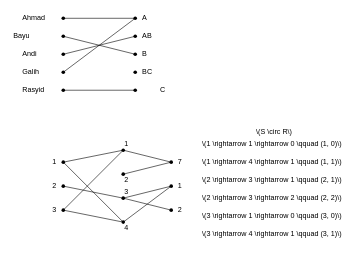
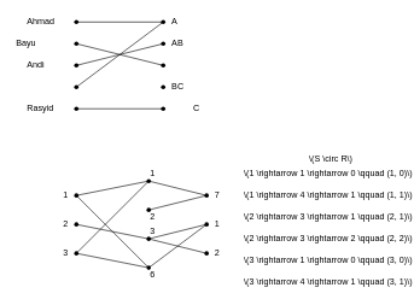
- <mxCell id="19" value="B" style="text;html=1;align=left;verticalAlign=middle;whiteSpace=wrap;rounded=0;" vertex="1" parent="1"><mxGeometry x="235" y="80" width="20" height="20" as="geometry" /></mxCell>
- <mxCell id="10" value="Galih" style="text;html=1;align=left;verticalAlign=middle;whiteSpace=wrap;rounded=0;" vertex="1" parent="1"><mxGeometry x="35" y="110" width="50" height="20" as="geometry" /></mxCell>
- <mxCell id="53" value="4" style="text;html=1;align=left;verticalAlign=middle;whiteSpace=wrap;rounded=0;" vertex="1" parent="1"><mxGeometry x="205" y="370" width="20" height="20" as="geometry" /></mxCell>
+ <mxCell id="53" value="6" style="text;html=1;align=left;verticalAlign=middle;whiteSpace=wrap;rounded=0;" vertex="1" parent="1"><mxGeometry x="205" y="370" width="20" height="20" as="geometry" /></mxCell>
